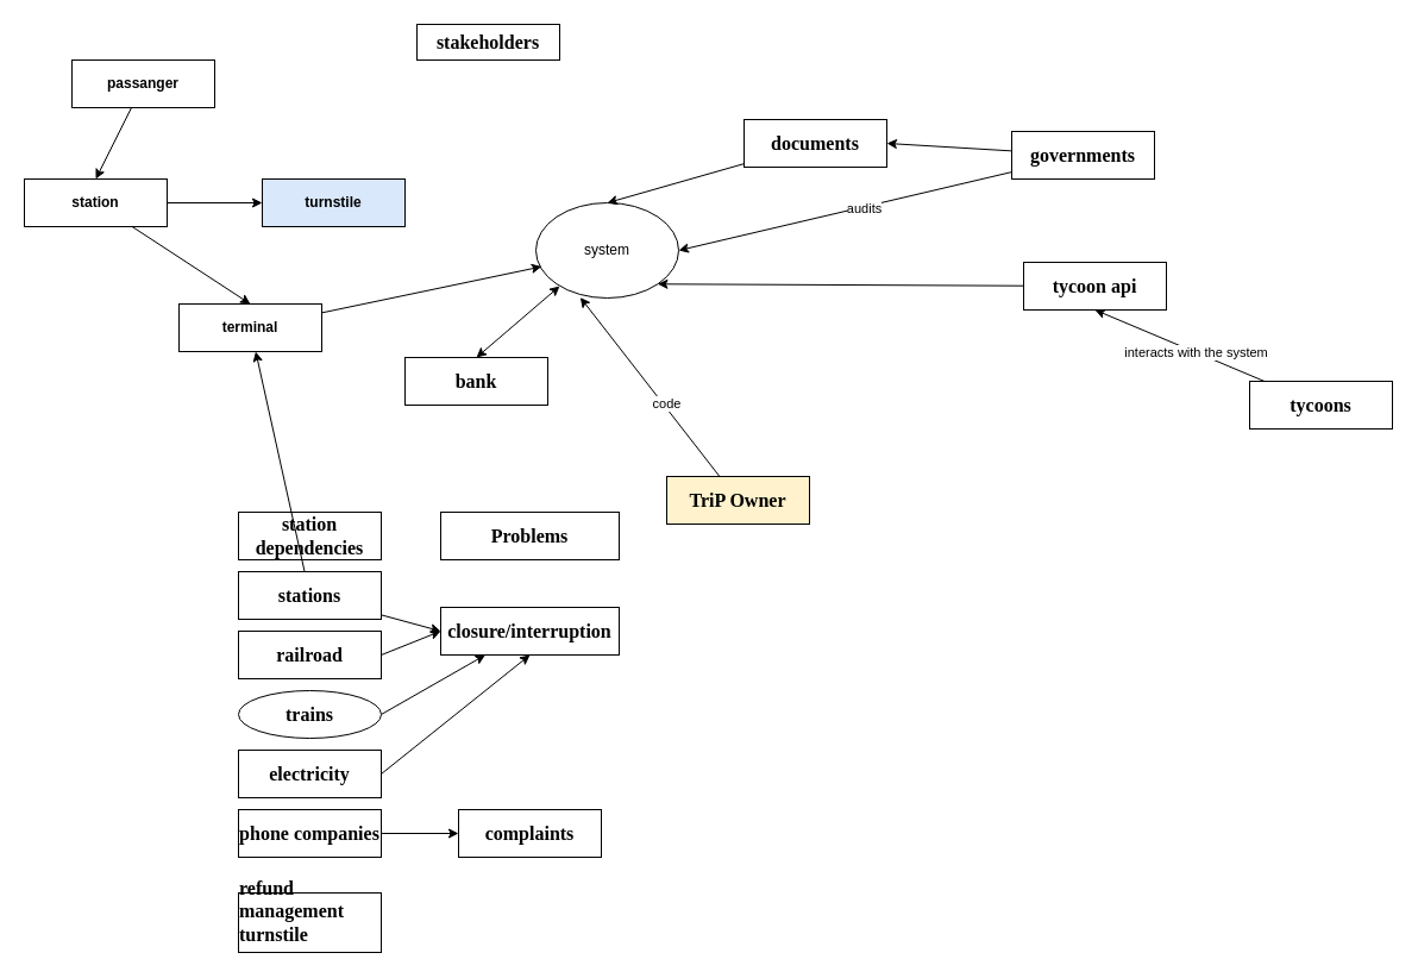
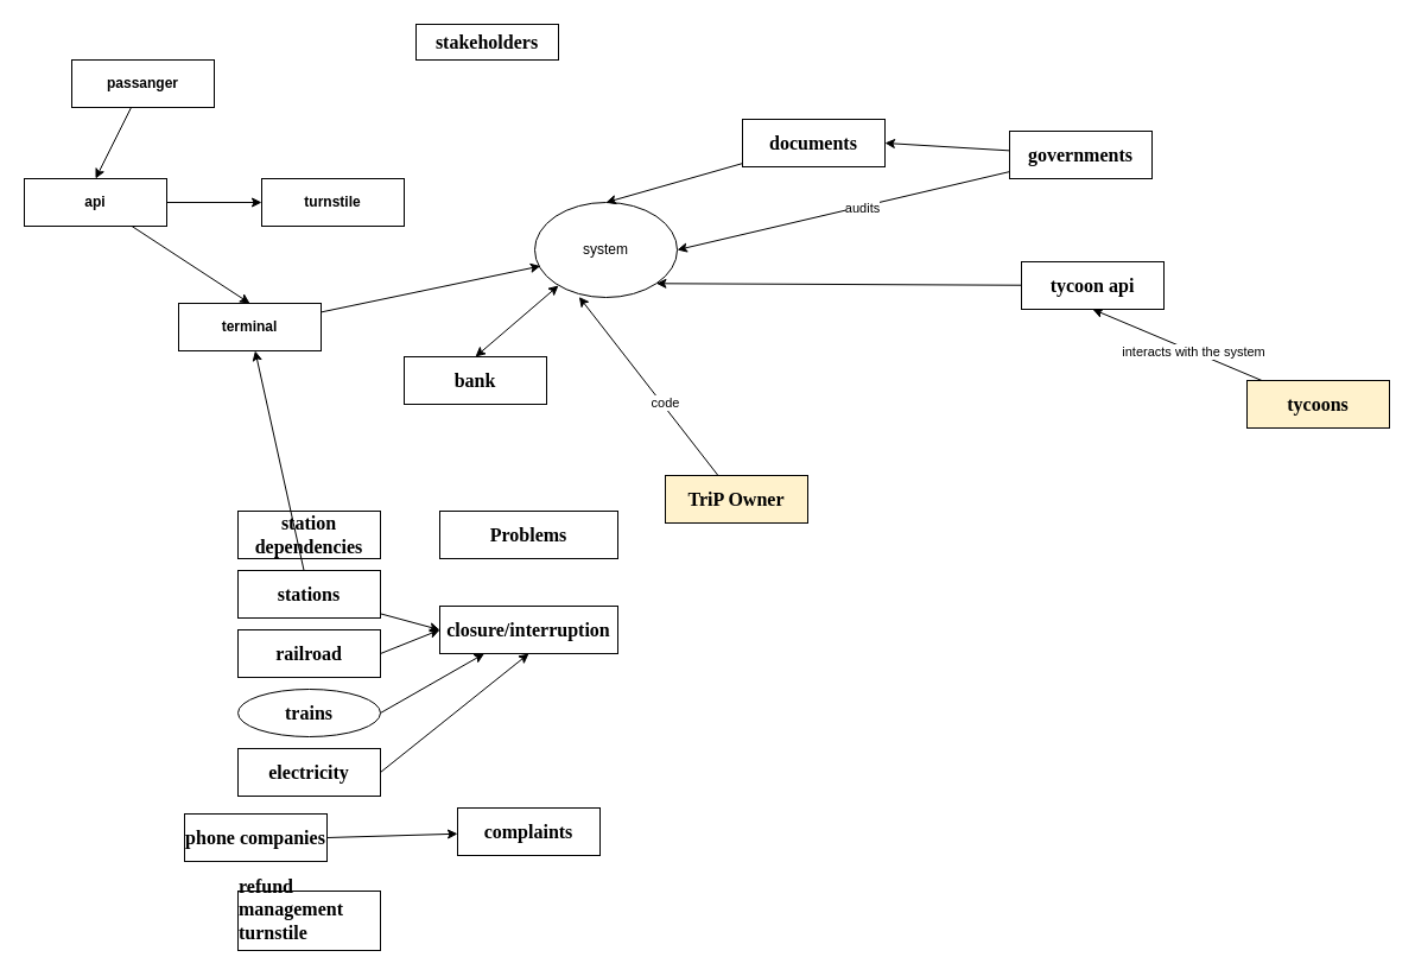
- <mxCell id="18" value="station" style="rounded=0;whiteSpace=wrap;html=1;fontStyle=1" parent="1" vertex="1"><mxGeometry x="20" y="150" width="120" height="40" as="geometry" /></mxCell>
+ <mxCell id="18" value="api" style="rounded=0;whiteSpace=wrap;html=1;fontStyle=1" parent="1" vertex="1"><mxGeometry x="20" y="150" width="120" height="40" as="geometry" /></mxCell>
- <mxCell id="21" value="turnstile" style="rounded=0;whiteSpace=wrap;html=1;fontStyle=1;fillColor=#dae8fc;" parent="1" vertex="1"><mxGeometry x="220" y="150" width="120" height="40" as="geometry" /></mxCell>
+ <mxCell id="21" value="turnstile" style="rounded=0;whiteSpace=wrap;html=1;fontStyle=1" parent="1" vertex="1"><mxGeometry x="220" y="150" width="120" height="40" as="geometry" /></mxCell>
- <mxCell id="9" value="&lt;span style=&quot;font-family: &amp;quot;times new roman&amp;quot;, times, serif; font-size: 16px; font-weight: 700; text-align: justify;&quot;&gt;tycoons&lt;/span&gt;" style="rounded=0;whiteSpace=wrap;html=1;" parent="1" vertex="1"><mxGeometry x="1050" y="320" width="120" height="40" as="geometry" /></mxCell>
+ <mxCell id="9" value="&lt;span style=&quot;font-family: &amp;quot;times new roman&amp;quot;, times, serif; font-size: 16px; font-weight: 700; text-align: justify;&quot;&gt;tycoons&lt;/span&gt;" style="rounded=0;whiteSpace=wrap;html=1;fillColor=#fff2cc;" parent="1" vertex="1"><mxGeometry x="1050" y="320" width="120" height="40" as="geometry" /></mxCell>
- <mxCell id="31" value="&lt;div style=&quot;text-align: justify;&quot;&gt;&lt;font face=&quot;times new roman, times, serif&quot;&gt;&lt;span style=&quot;font-size: 16px;&quot;&gt;&lt;b style=&quot;&quot;&gt;phone companies&lt;/b&gt;&lt;/span&gt;&lt;/font&gt;&lt;/div&gt;" style="rounded=0;whiteSpace=wrap;html=1;" parent="1" vertex="1"><mxGeometry x="200" y="680" width="120" height="40" as="geometry" /></mxCell>
+ <mxCell id="31" value="&lt;div style=&quot;text-align: justify;&quot;&gt;&lt;font face=&quot;times new roman, times, serif&quot;&gt;&lt;span style=&quot;font-size: 16px;&quot;&gt;&lt;b style=&quot;&quot;&gt;phone companies&lt;/b&gt;&lt;/span&gt;&lt;/font&gt;&lt;/div&gt;" style="rounded=0;whiteSpace=wrap;html=1;" parent="1" vertex="1"><mxGeometry x="155" y="685" width="120" height="40" as="geometry" /></mxCell>
